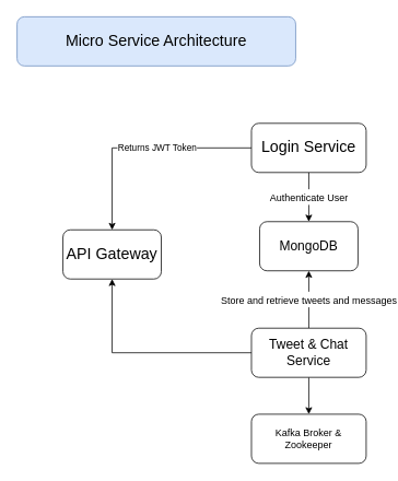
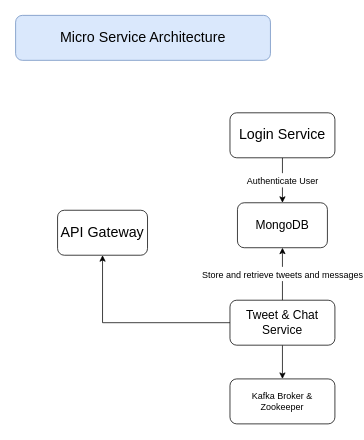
- <mxCell id="4" style="edgeStyle=orthogonalEdgeStyle;rounded=0;orthogonalLoop=1;jettySize=auto;html=1;entryX=0.5;entryY=0;entryDx=0;entryDy=0;fontSize=19;" edge="1" parent="1" source="7" target="3"><mxGeometry relative="1" as="geometry" /></mxCell>
- <mxCell id="5" value="&lt;font style=&quot;font-size: 11px;&quot;&gt;Returns JWT Token&lt;/font&gt;" style="edgeLabel;html=1;align=center;verticalAlign=middle;resizable=0;points=[];fontSize=19;" vertex="1" connectable="0" parent="4"><mxGeometry x="0.118" y="-3" relative="1" as="geometry"><mxPoint x="35" as="offset" /></mxGeometry></mxCell>
